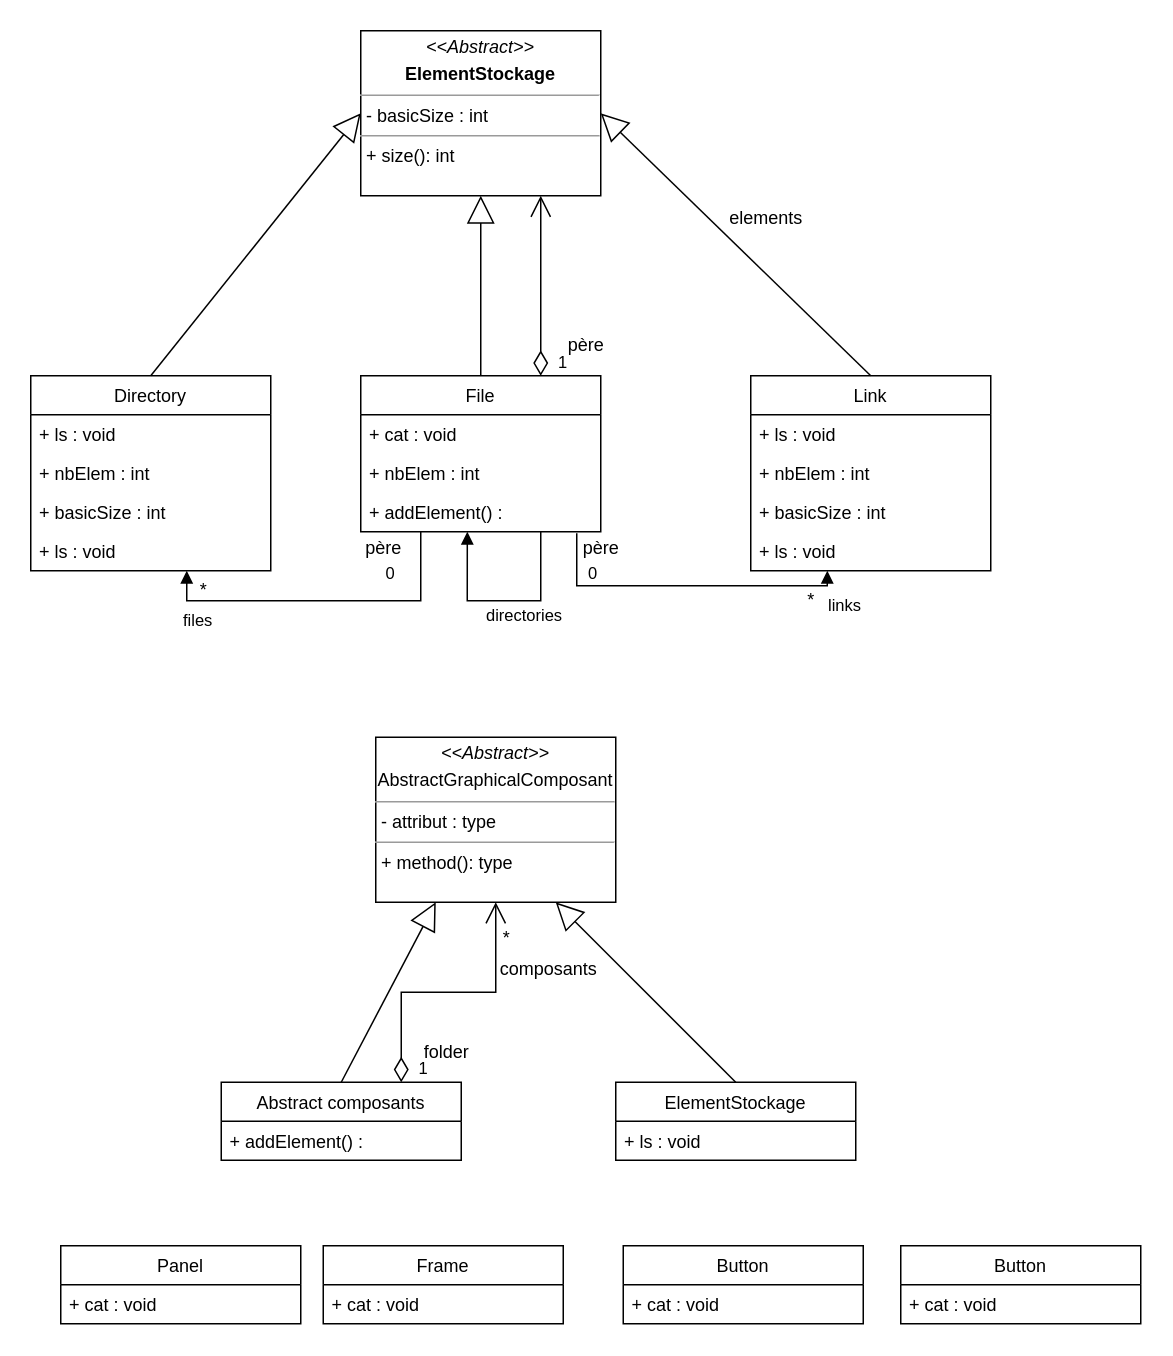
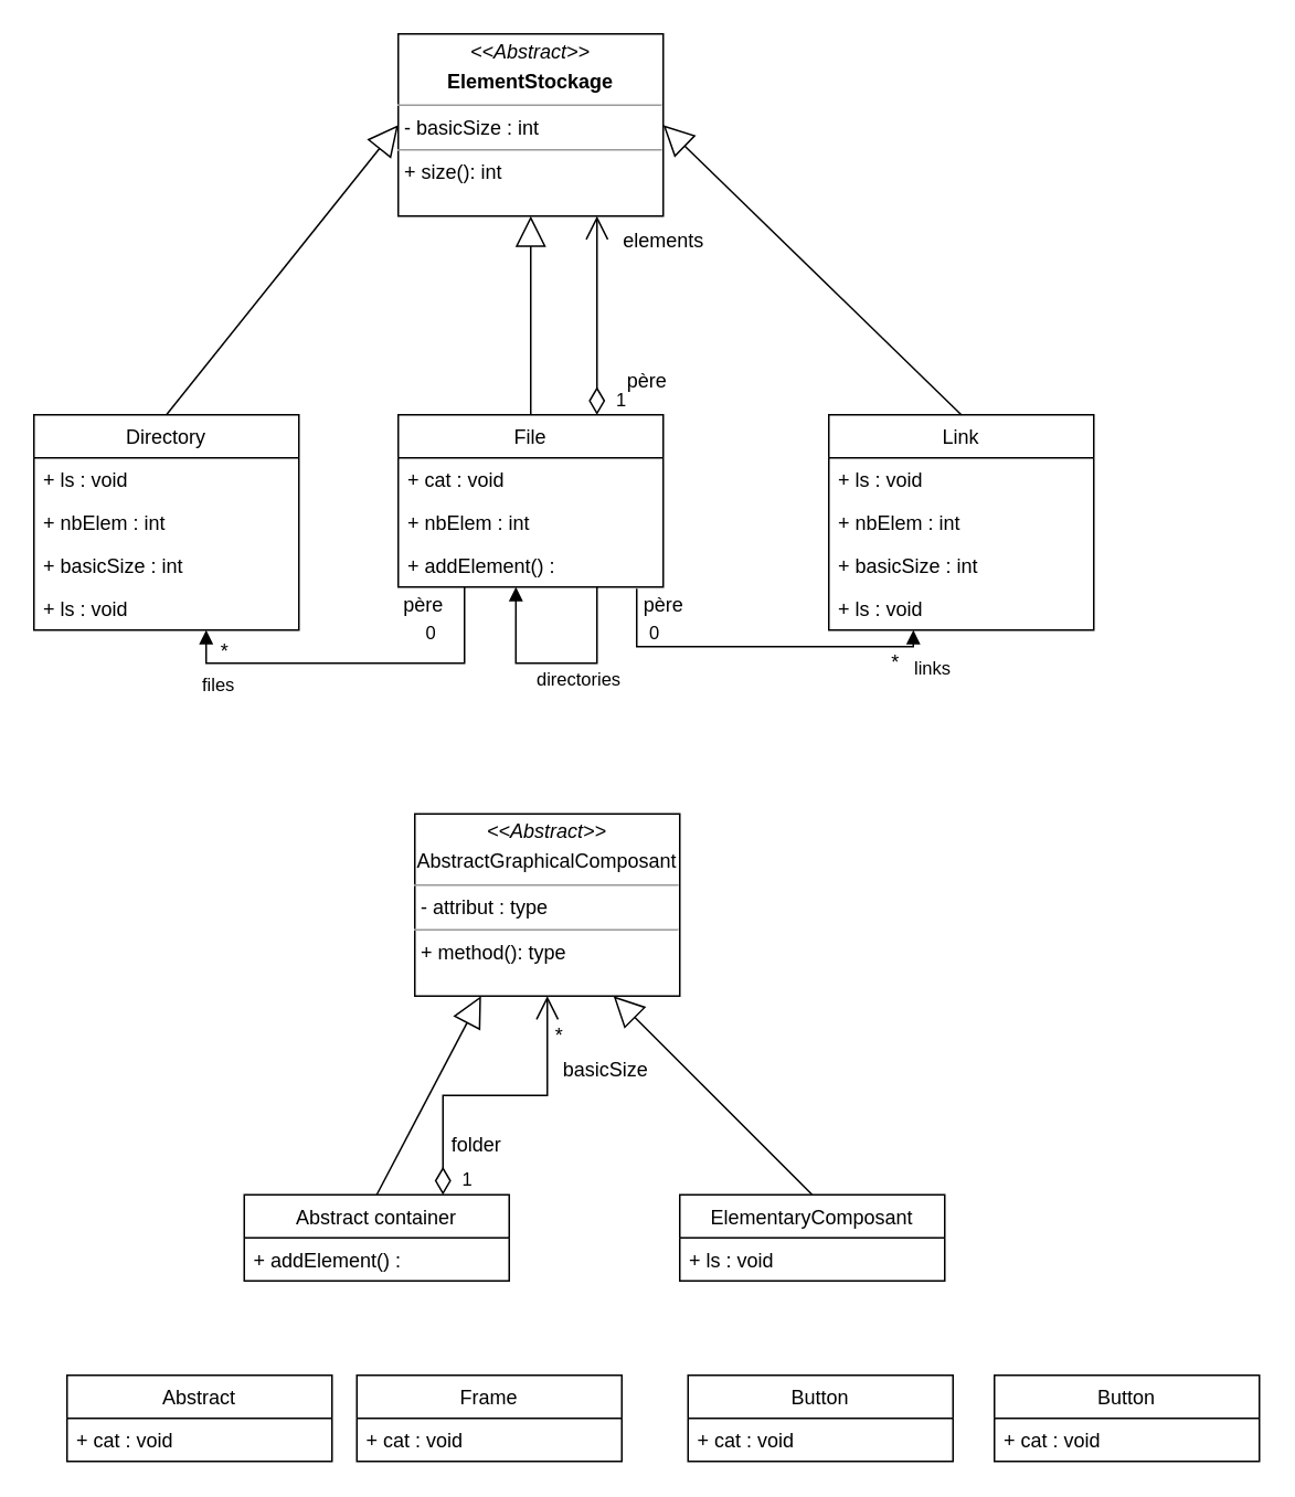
- <mxCell id="20" value="elements" style="text;html=1;align=center;verticalAlign=middle;resizable=0;points=[];autosize=1;strokeColor=none;fillColor=none;" parent="1" vertex="1"><mxGeometry x="475" y="130" width="70" height="30" as="geometry" /></mxCell>
+ <mxCell id="20" value="elements" style="text;html=1;align=center;verticalAlign=middle;resizable=0;points=[];autosize=1;strokeColor=none;fillColor=none;" parent="1" vertex="1"><mxGeometry x="365" y="130" width="70" height="30" as="geometry" /></mxCell>
- <mxCell id="42" value="composants" style="text;html=1;align=center;verticalAlign=middle;resizable=0;points=[];autosize=1;strokeColor=none;fillColor=none;" parent="1" vertex="1"><mxGeometry x="320" y="631" width="90" height="30" as="geometry" /></mxCell>
+ <mxCell id="42" value="basicSize" style="text;html=1;align=center;verticalAlign=middle;resizable=0;points=[];autosize=1;strokeColor=none;fillColor=none;" parent="1" vertex="1"><mxGeometry x="320" y="631" width="90" height="30" as="geometry" /></mxCell>
- <mxCell id="38" value="folder" style="text;html=1;align=center;verticalAlign=middle;resizable=0;points=[];autosize=1;strokeColor=none;fillColor=none;" parent="1" vertex="1"><mxGeometry x="272" y="686" width="50" height="30" as="geometry" /></mxCell>
+ <mxCell id="38" value="folder" style="text;html=1;align=center;verticalAlign=middle;resizable=0;points=[];autosize=1;strokeColor=none;fillColor=none;" parent="1" vertex="1"><mxGeometry x="262" y="676" width="50" height="30" as="geometry" /></mxCell>
- <mxCell id="32" value="Abstract composants" style="swimlane;fontStyle=0;childLayout=stackLayout;horizontal=1;startSize=26;fillColor=none;horizontalStack=0;resizeParent=1;resizeParentMax=0;resizeLast=0;collapsible=1;marginBottom=0;" parent="1" vertex="1"><mxGeometry x="147" y="721" width="160" height="52" as="geometry" /></mxCell>
+ <mxCell id="32" value="Abstract container" style="swimlane;fontStyle=0;childLayout=stackLayout;horizontal=1;startSize=26;fillColor=none;horizontalStack=0;resizeParent=1;resizeParentMax=0;resizeLast=0;collapsible=1;marginBottom=0;" parent="1" vertex="1"><mxGeometry x="147" y="721" width="160" height="52" as="geometry" /></mxCell>
- <mxCell id="35" value="ElementStockage" style="swimlane;fontStyle=0;childLayout=stackLayout;horizontal=1;startSize=26;fillColor=none;horizontalStack=0;resizeParent=1;resizeParentMax=0;resizeLast=0;collapsible=1;marginBottom=0;" parent="1" vertex="1"><mxGeometry x="410" y="721" width="160" height="52" as="geometry" /></mxCell>
+ <mxCell id="35" value="ElementaryComposant" style="swimlane;fontStyle=0;childLayout=stackLayout;horizontal=1;startSize=26;fillColor=none;horizontalStack=0;resizeParent=1;resizeParentMax=0;resizeLast=0;collapsible=1;marginBottom=0;" parent="1" vertex="1"><mxGeometry x="410" y="721" width="160" height="52" as="geometry" /></mxCell>
- <mxCell id="43" value="Panel" style="swimlane;fontStyle=0;childLayout=stackLayout;horizontal=1;startSize=26;fillColor=none;horizontalStack=0;resizeParent=1;resizeParentMax=0;resizeLast=0;collapsible=1;marginBottom=0;" parent="1" vertex="1"><mxGeometry x="40" y="830" width="160" height="52" as="geometry" /></mxCell>
+ <mxCell id="43" value="Abstract" style="swimlane;fontStyle=0;childLayout=stackLayout;horizontal=1;startSize=26;fillColor=none;horizontalStack=0;resizeParent=1;resizeParentMax=0;resizeLast=0;collapsible=1;marginBottom=0;" parent="1" vertex="1"><mxGeometry x="40" y="830" width="160" height="52" as="geometry" /></mxCell>
